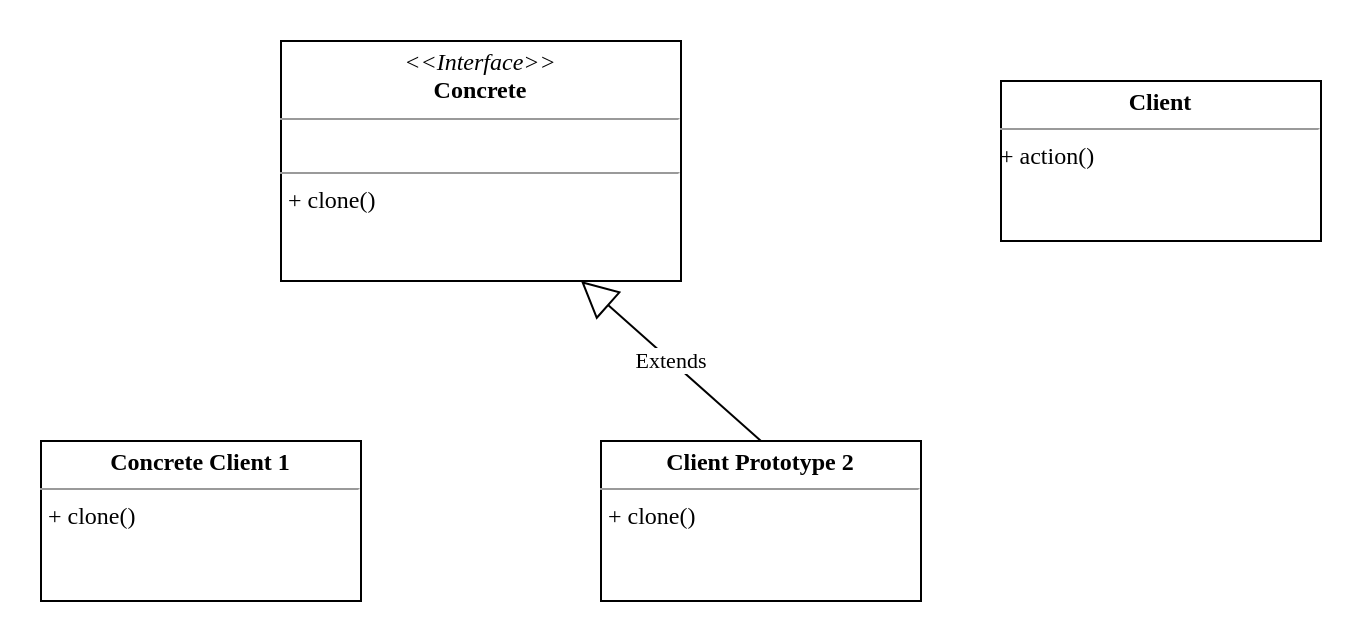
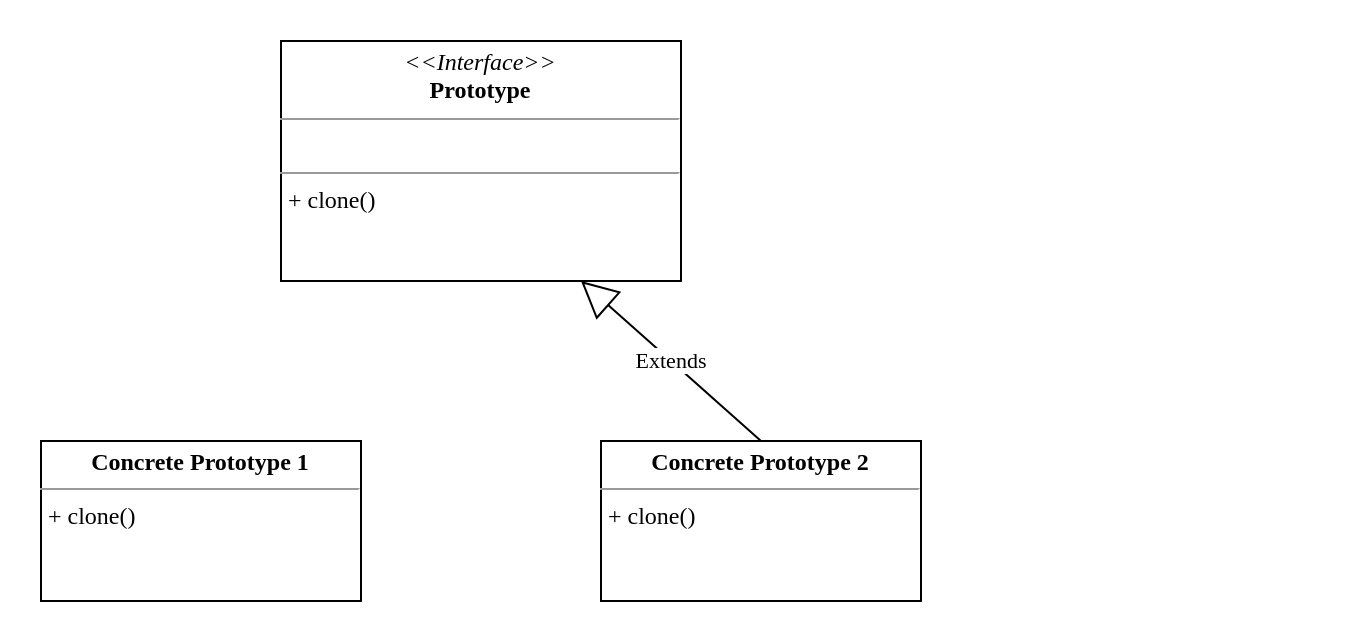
- <mxCell id="2" value="&lt;p style=&quot;margin: 0px ; margin-top: 4px ; text-align: center&quot;&gt;&lt;i&gt;&amp;lt;&amp;lt;Interface&amp;gt;&amp;gt;&lt;/i&gt;&lt;br&gt;&lt;b&gt;Concrete&lt;/b&gt;&lt;/p&gt;&lt;hr size=&quot;1&quot;&gt;&lt;p style=&quot;margin: 0px ; margin-left: 4px&quot;&gt;&lt;br&gt;&lt;/p&gt;&lt;hr size=&quot;1&quot;&gt;&lt;p style=&quot;margin: 0px ; margin-left: 4px&quot;&gt;+ clone()&lt;br&gt;&lt;/p&gt;" style="verticalAlign=top;align=left;overflow=fill;fontSize=12;fontFamily=Times New Roman;html=1;" vertex="1" parent="1"><mxGeometry x="140" y="20" width="200" height="120" as="geometry" /></mxCell>
+ <mxCell id="2" value="&lt;p style=&quot;margin: 0px ; margin-top: 4px ; text-align: center&quot;&gt;&lt;i&gt;&amp;lt;&amp;lt;Interface&amp;gt;&amp;gt;&lt;/i&gt;&lt;br&gt;&lt;b&gt;Prototype&lt;/b&gt;&lt;/p&gt;&lt;hr size=&quot;1&quot;&gt;&lt;p style=&quot;margin: 0px ; margin-left: 4px&quot;&gt;&lt;br&gt;&lt;/p&gt;&lt;hr size=&quot;1&quot;&gt;&lt;p style=&quot;margin: 0px ; margin-left: 4px&quot;&gt;+ clone()&lt;br&gt;&lt;/p&gt;" style="verticalAlign=top;align=left;overflow=fill;fontSize=12;fontFamily=Times New Roman;html=1;" vertex="1" parent="1"><mxGeometry x="140" y="20" width="200" height="120" as="geometry" /></mxCell>
- <mxCell id="9" value="&lt;p style=&quot;margin: 0px ; margin-top: 4px ; text-align: center&quot;&gt;&lt;b&gt;Client&lt;/b&gt;&lt;/p&gt;&lt;hr size=&quot;1&quot;&gt;&lt;div style=&quot;height: 2px&quot;&gt;+ action()&lt;/div&gt;" style="verticalAlign=top;align=left;overflow=fill;fontSize=12;fontFamily=Times New Roman;html=1;" vertex="1" parent="1"><mxGeometry x="500" y="40" width="160" height="80" as="geometry" /></mxCell>
- <mxCell id="3" value="&lt;p style=&quot;margin: 0px ; margin-top: 4px ; text-align: center&quot;&gt;&lt;b&gt;Concrete Client 1&lt;/b&gt;&lt;/p&gt;&lt;hr size=&quot;1&quot;&gt;&lt;p style=&quot;margin: 0px ; margin-left: 4px&quot;&gt;+ clone()&lt;/p&gt;" style="verticalAlign=top;align=left;overflow=fill;fontSize=12;fontFamily=Times New Roman;html=1;" vertex="1" parent="1"><mxGeometry x="20" y="220" width="160" height="80" as="geometry" /></mxCell>
+ <mxCell id="3" value="&lt;p style=&quot;margin: 0px ; margin-top: 4px ; text-align: center&quot;&gt;&lt;b&gt;Concrete Prototype 1&lt;/b&gt;&lt;/p&gt;&lt;hr size=&quot;1&quot;&gt;&lt;p style=&quot;margin: 0px ; margin-left: 4px&quot;&gt;+ clone()&lt;/p&gt;" style="verticalAlign=top;align=left;overflow=fill;fontSize=12;fontFamily=Times New Roman;html=1;" vertex="1" parent="1"><mxGeometry x="20" y="220" width="160" height="80" as="geometry" /></mxCell>
- <mxCell id="7" value="&lt;p style=&quot;margin: 0px ; margin-top: 4px ; text-align: center&quot;&gt;&lt;b&gt;Client Prototype 2&lt;/b&gt;&lt;/p&gt;&lt;hr size=&quot;1&quot;&gt;&lt;p style=&quot;margin: 0px ; margin-left: 4px&quot;&gt;+ clone()&lt;/p&gt;" style="verticalAlign=top;align=left;overflow=fill;fontSize=12;fontFamily=Times New Roman;html=1;" vertex="1" parent="1"><mxGeometry x="300" y="220" width="160" height="80" as="geometry" /></mxCell>
+ <mxCell id="7" value="&lt;p style=&quot;margin: 0px ; margin-top: 4px ; text-align: center&quot;&gt;&lt;b&gt;Concrete Prototype 2&lt;/b&gt;&lt;/p&gt;&lt;hr size=&quot;1&quot;&gt;&lt;p style=&quot;margin: 0px ; margin-left: 4px&quot;&gt;+ clone()&lt;/p&gt;" style="verticalAlign=top;align=left;overflow=fill;fontSize=12;fontFamily=Times New Roman;html=1;" vertex="1" parent="1"><mxGeometry x="300" y="220" width="160" height="80" as="geometry" /></mxCell>
